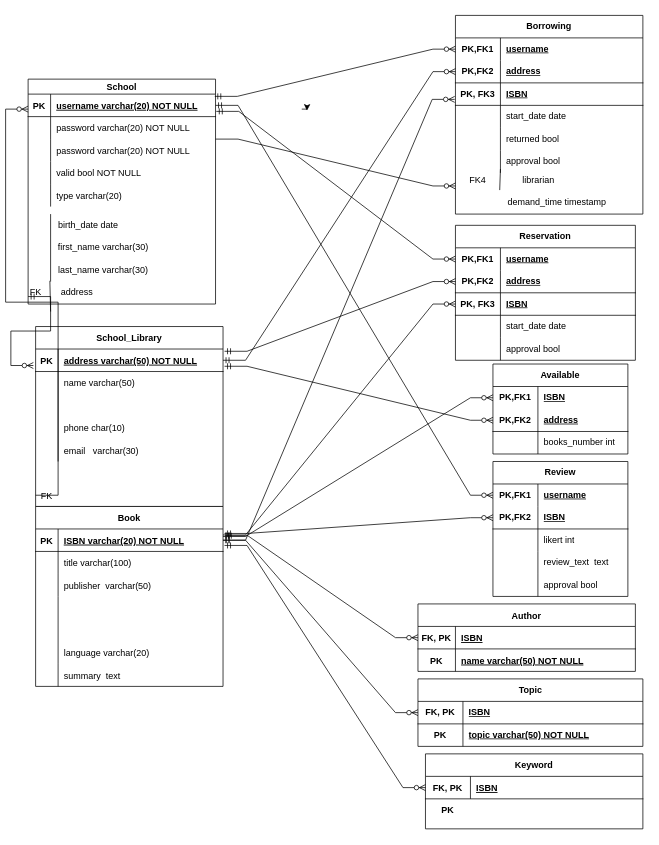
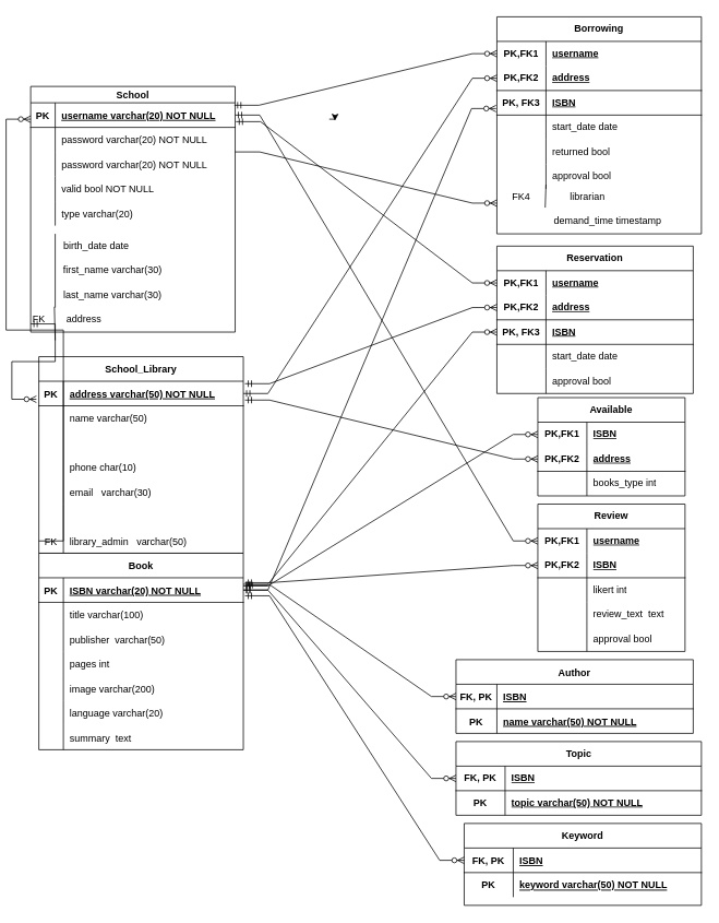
- <mxCell id="144" value="books_number int" style="shape=partialRectangle;connectable=0;fillColor=none;top=0;left=0;bottom=0;right=0;align=left;spacingLeft=6;overflow=hidden;html=1;whiteSpace=wrap;" parent="142" vertex="1"><mxGeometry x="60" width="120" height="30" as="geometry"><mxRectangle width="120" height="30" as="alternateBounds" /></mxGeometry></mxCell>
+ <mxCell id="144" value="books_type int" style="shape=partialRectangle;connectable=0;fillColor=none;top=0;left=0;bottom=0;right=0;align=left;spacingLeft=6;overflow=hidden;html=1;whiteSpace=wrap;" parent="142" vertex="1"><mxGeometry x="60" width="120" height="30" as="geometry"><mxRectangle width="120" height="30" as="alternateBounds" /></mxGeometry></mxCell>
+ <mxCell id="44" value="library_admin   varchar(50)" style="shape=partialRectangle;overflow=hidden;connectable=0;fillColor=none;top=0;left=0;bottom=0;right=0;align=left;spacingLeft=6;" parent="42" vertex="1"><mxGeometry x="30" width="220" height="30" as="geometry"><mxRectangle width="220" height="30" as="alternateBounds" /></mxGeometry></mxCell>
+ <mxCell id="57" value="pages int" style="shape=partialRectangle;overflow=hidden;connectable=0;fillColor=none;top=0;left=0;bottom=0;right=0;align=left;spacingLeft=6;" parent="55" vertex="1"><mxGeometry x="30" width="220" height="30" as="geometry"><mxRectangle width="220" height="30" as="alternateBounds" /></mxGeometry></mxCell>
+ <mxCell id="60" value="image varchar(200)" style="shape=partialRectangle;overflow=hidden;connectable=0;fillColor=none;top=0;left=0;bottom=0;right=0;align=left;spacingLeft=6;" parent="58" vertex="1"><mxGeometry x="30" width="220" height="30" as="geometry"><mxRectangle width="220" height="30" as="alternateBounds" /></mxGeometry></mxCell>
+ <mxCell id="8" value="keyword varchar(50) NOT NULL" style="shape=partialRectangle;overflow=hidden;connectable=0;fillColor=none;top=0;left=0;bottom=0;right=0;align=left;spacingLeft=6;fontStyle=5" parent="6" vertex="1"><mxGeometry x="60" width="230" height="30" as="geometry"><mxRectangle width="230" height="30" as="alternateBounds" /></mxGeometry></mxCell>
